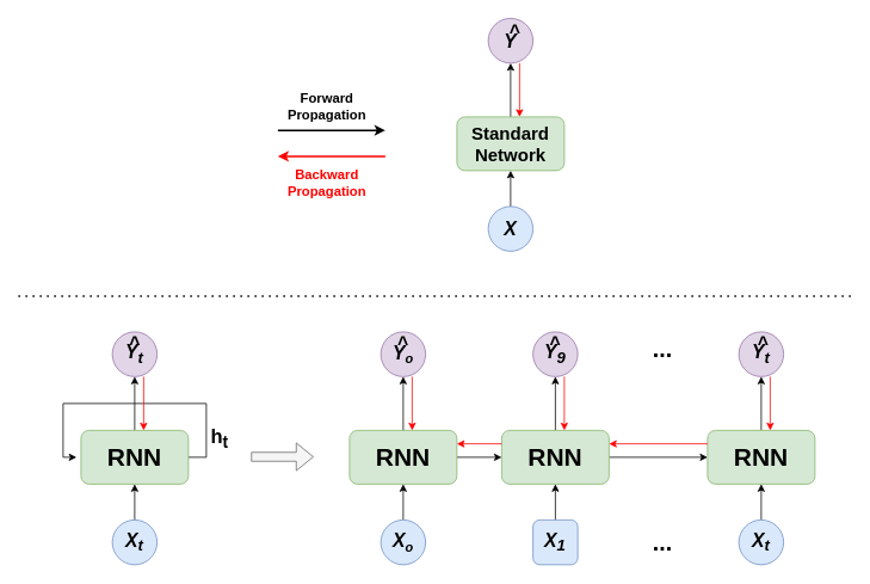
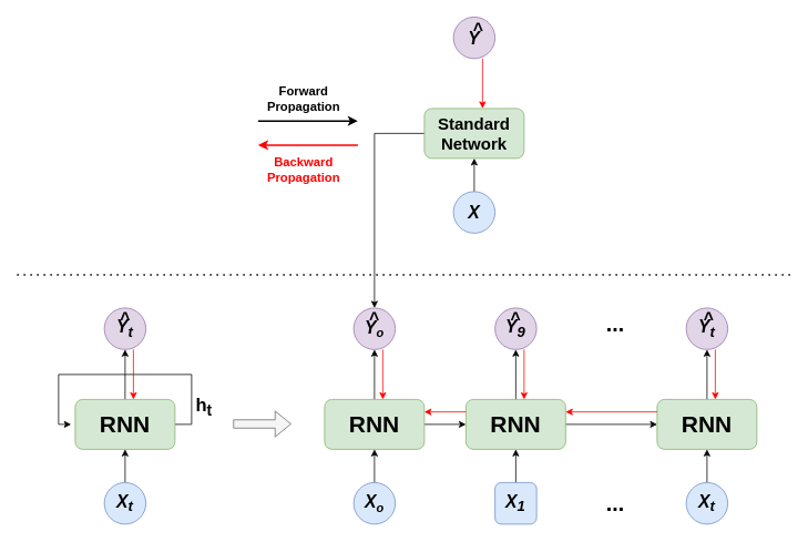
- <mxCell id="41" value="" style="edgeStyle=orthogonalEdgeStyle;rounded=0;orthogonalLoop=1;jettySize=auto;html=1;" edge="1" parent="1" source="42" target="43"><mxGeometry relative="1" as="geometry" /></mxCell>
+ <mxCell id="41" value="" style="edgeStyle=orthogonalEdgeStyle;rounded=0;orthogonalLoop=1;jettySize=auto;html=1;" edge="1" parent="1" source="42" target="15"><mxGeometry relative="1" as="geometry" /></mxCell>
